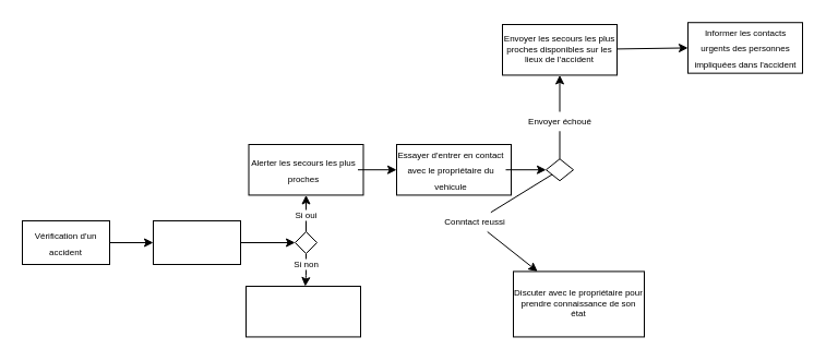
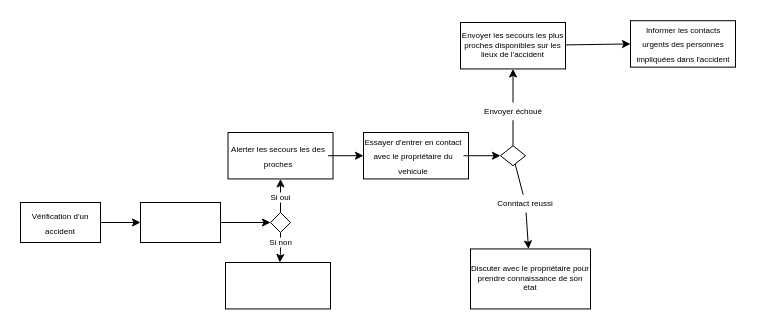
- <mxCell id="20" value="&lt;span style=&quot;font-size: 8px;&quot;&gt;Alerter les secours les plus proches&lt;/span&gt;" style="text;html=1;strokeColor=none;fillColor=none;align=center;verticalAlign=middle;whiteSpace=wrap;rounded=0;" parent="1" vertex="1"><mxGeometry x="227.5" y="140.21" width="100" height="30" as="geometry" /></mxCell>
+ <mxCell id="20" value="&lt;span style=&quot;font-size: 8px;&quot;&gt;Alerter les secours les des proches&lt;/span&gt;" style="text;html=1;strokeColor=none;fillColor=none;align=center;verticalAlign=middle;whiteSpace=wrap;rounded=0;" parent="1" vertex="1"><mxGeometry x="227.5" y="140.21" width="100" height="30" as="geometry" /></mxCell>
- <mxCell id="29" value="Conntact reussi" style="text;html=1;strokeColor=none;fillColor=none;align=center;verticalAlign=middle;whiteSpace=wrap;rounded=0;fontSize=8;" parent="1" vertex="1"><mxGeometry x="395" y="194.22" width="80" height="17.78" as="geometry" /></mxCell>
+ <mxCell id="29" value="Conntact reussi" style="text;html=1;strokeColor=none;fillColor=none;align=center;verticalAlign=middle;whiteSpace=wrap;rounded=0;fontSize=8;" parent="1" vertex="1"><mxGeometry x="485" y="194.22" width="80" height="17.78" as="geometry" /></mxCell>
